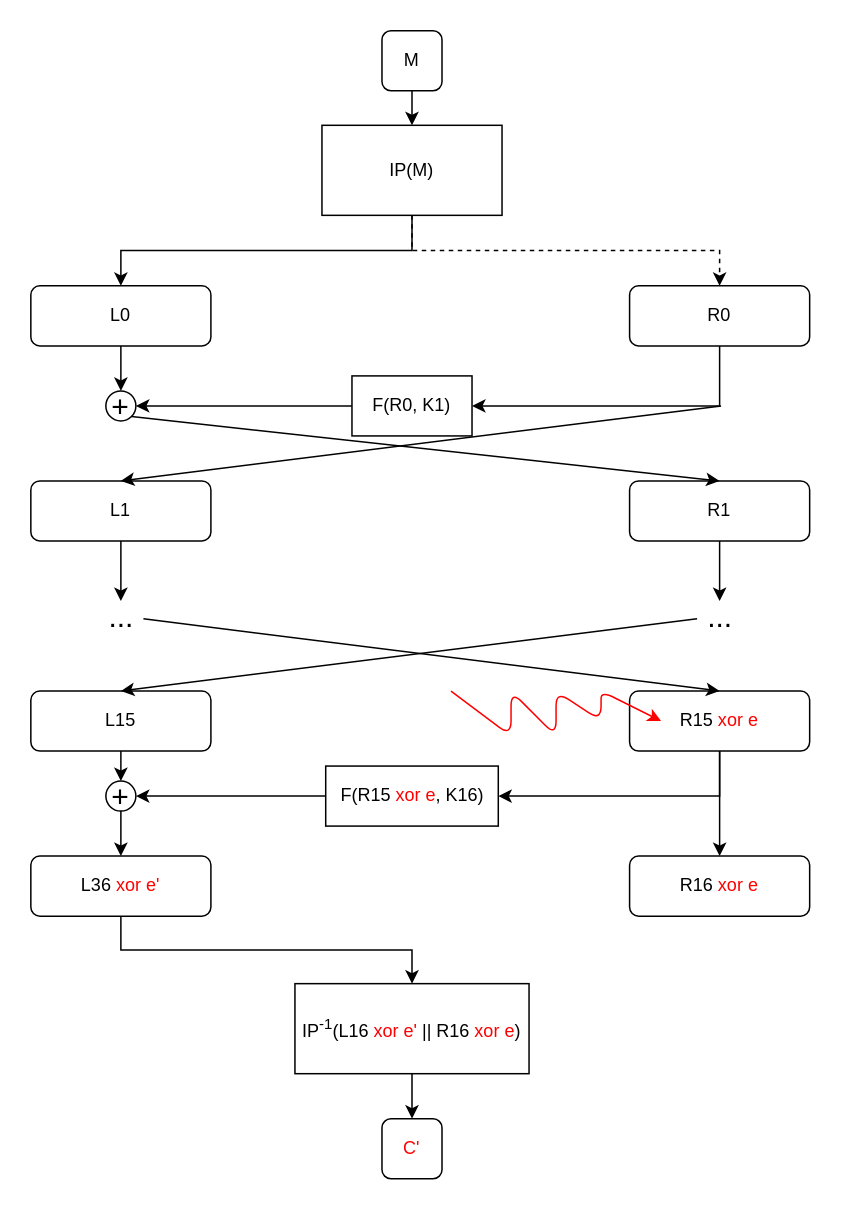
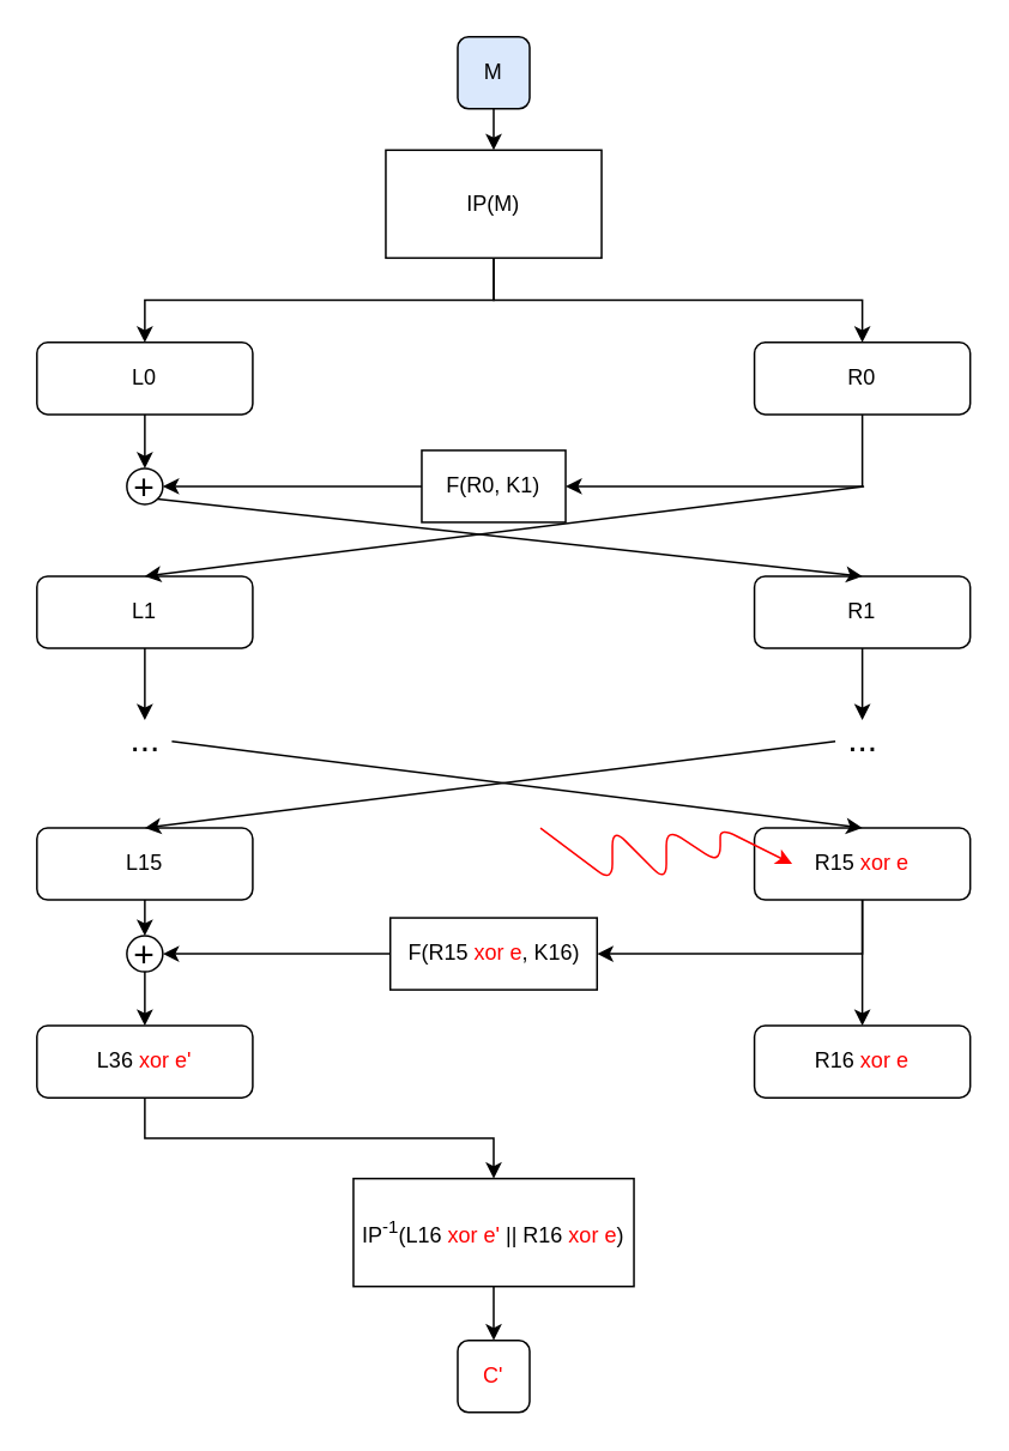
- <mxCell id="18" value="M" style="rounded=1;whiteSpace=wrap;html=1;" parent="1" vertex="1"><mxGeometry x="254" y="20" width="40" height="40" as="geometry" /></mxCell>
+ <mxCell id="18" value="M" style="rounded=1;whiteSpace=wrap;html=1;fillColor=#dae8fc;" parent="1" vertex="1"><mxGeometry x="254" y="20" width="40" height="40" as="geometry" /></mxCell>
- <mxCell id="19" style="edgeStyle=orthogonalEdgeStyle;rounded=0;orthogonalLoop=1;jettySize=auto;html=1;entryX=0.5;entryY=0;entryDx=0;entryDy=0;exitX=0.5;exitY=1;exitDx=0;exitDy=0;dashed=1;" parent="1" source="21" target="23" edge="1"><mxGeometry relative="1" as="geometry" /></mxCell>
+ <mxCell id="19" style="edgeStyle=orthogonalEdgeStyle;rounded=0;orthogonalLoop=1;jettySize=auto;html=1;entryX=0.5;entryY=0;entryDx=0;entryDy=0;exitX=0.5;exitY=1;exitDx=0;exitDy=0;" parent="1" source="21" target="23" edge="1"><mxGeometry relative="1" as="geometry" /></mxCell>
